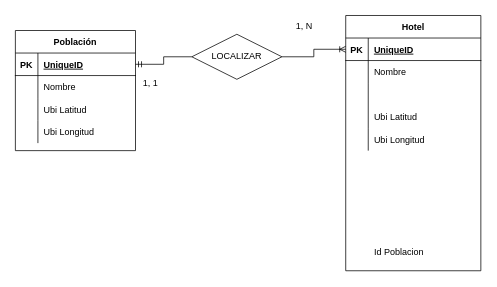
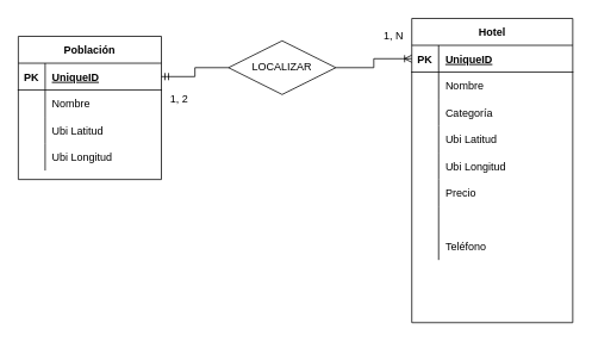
- <mxCell id="46" value="1, N" style="text;html=1;strokeColor=none;fillColor=none;align=center;verticalAlign=middle;whiteSpace=wrap;rounded=0;" parent="1" vertex="1"><mxGeometry x="385" y="25" width="40" height="20" as="geometry" /></mxCell>
+ <mxCell id="46" value="1, N" style="text;html=1;strokeColor=none;fillColor=none;align=center;verticalAlign=middle;whiteSpace=wrap;rounded=0;" parent="1" vertex="1"><mxGeometry x="420" y="30" width="40" height="20" as="geometry" /></mxCell>
- <mxCell id="47" value="1, 1" style="text;html=1;strokeColor=none;fillColor=none;align=center;verticalAlign=middle;whiteSpace=wrap;rounded=0;" parent="1" vertex="1"><mxGeometry x="180" y="100" width="40" height="20" as="geometry" /></mxCell>
+ <mxCell id="47" value="1, 2" style="text;html=1;strokeColor=none;fillColor=none;align=center;verticalAlign=middle;whiteSpace=wrap;rounded=0;" parent="1" vertex="1"><mxGeometry x="180" y="100" width="40" height="20" as="geometry" /></mxCell>
+ <mxCell id="24" value="Categoría" style="shape=partialRectangle;connectable=0;fillColor=none;top=0;left=0;bottom=0;right=0;align=left;spacingLeft=6;overflow=hidden;" parent="22" vertex="1"><mxGeometry x="30" width="150" height="30" as="geometry" /></mxCell>
+ <mxCell id="33" value="Precio" style="shape=partialRectangle;connectable=0;fillColor=none;top=0;left=0;bottom=0;right=0;align=left;spacingLeft=6;overflow=hidden;" parent="31" vertex="1"><mxGeometry x="30" width="150" height="30" as="geometry" /></mxCell>
+ <mxCell id="38" value="Teléfono" style="shape=partialRectangle;connectable=0;fillColor=none;top=0;left=0;bottom=0;right=0;align=left;spacingLeft=6;overflow=hidden;" parent="36" vertex="1"><mxGeometry x="30" width="150" height="30" as="geometry" /></mxCell>
- <mxCell id="42" value="Id Poblacion" style="shape=partialRectangle;connectable=0;fillColor=none;top=0;left=0;bottom=0;right=0;align=left;spacingLeft=6;fontStyle=0;overflow=hidden;" parent="41" vertex="1"><mxGeometry x="30" width="150" height="30" as="geometry" /></mxCell>
